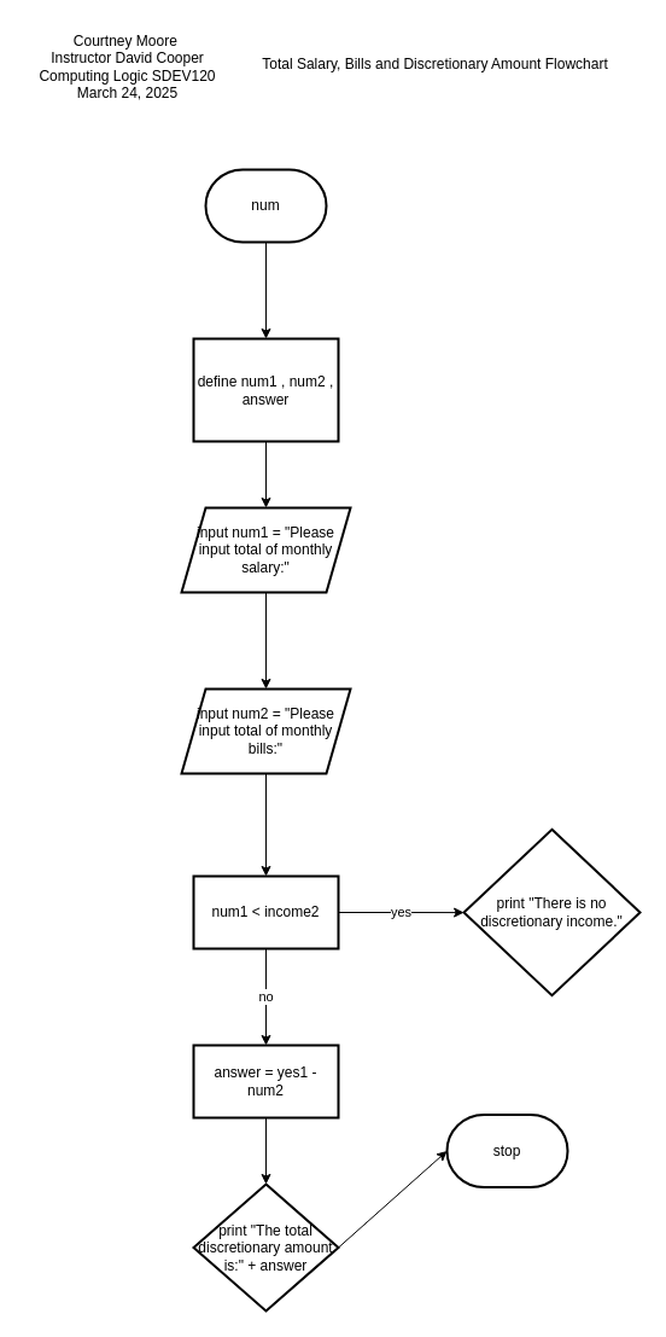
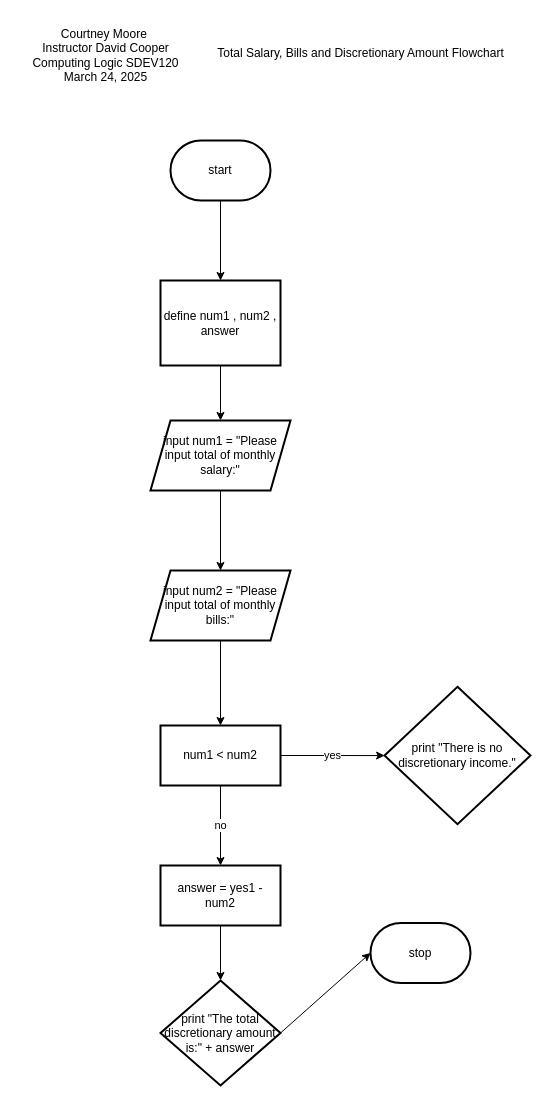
- <mxCell id="18" value="num" style="strokeWidth=2;html=1;shape=mxgraph.flowchart.terminator;whiteSpace=wrap;" vertex="1" parent="1"><mxGeometry x="170" y="140" width="100" height="60" as="geometry" /></mxCell>
+ <mxCell id="18" value="start" style="strokeWidth=2;html=1;shape=mxgraph.flowchart.terminator;whiteSpace=wrap;" vertex="1" parent="1"><mxGeometry x="170" y="140" width="100" height="60" as="geometry" /></mxCell>
- <mxCell id="12" value="num1 &amp;lt; income2" style="whiteSpace=wrap;html=1;strokeWidth=2;" vertex="1" parent="1"><mxGeometry x="160" y="725" width="120" height="60" as="geometry" /></mxCell>
+ <mxCell id="12" value="num1 &amp;lt; num2" style="whiteSpace=wrap;html=1;strokeWidth=2;" vertex="1" parent="1"><mxGeometry x="160" y="725" width="120" height="60" as="geometry" /></mxCell>
